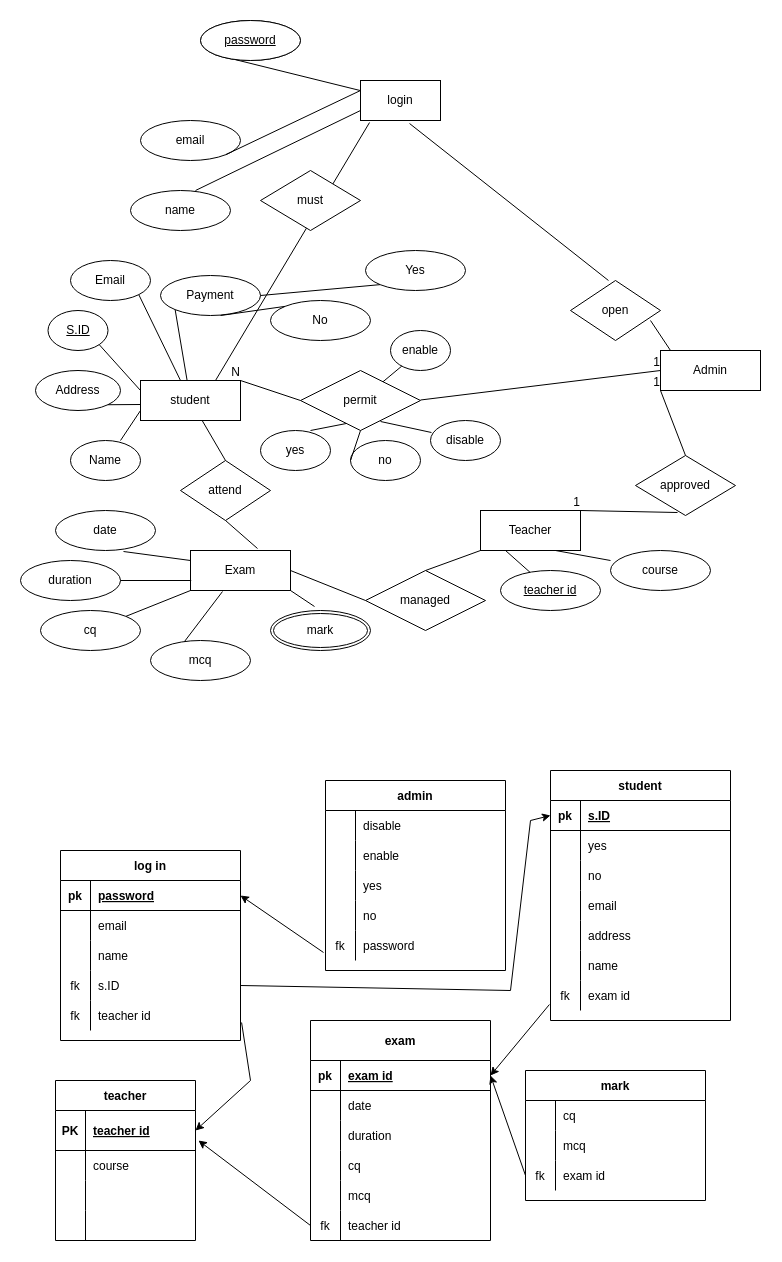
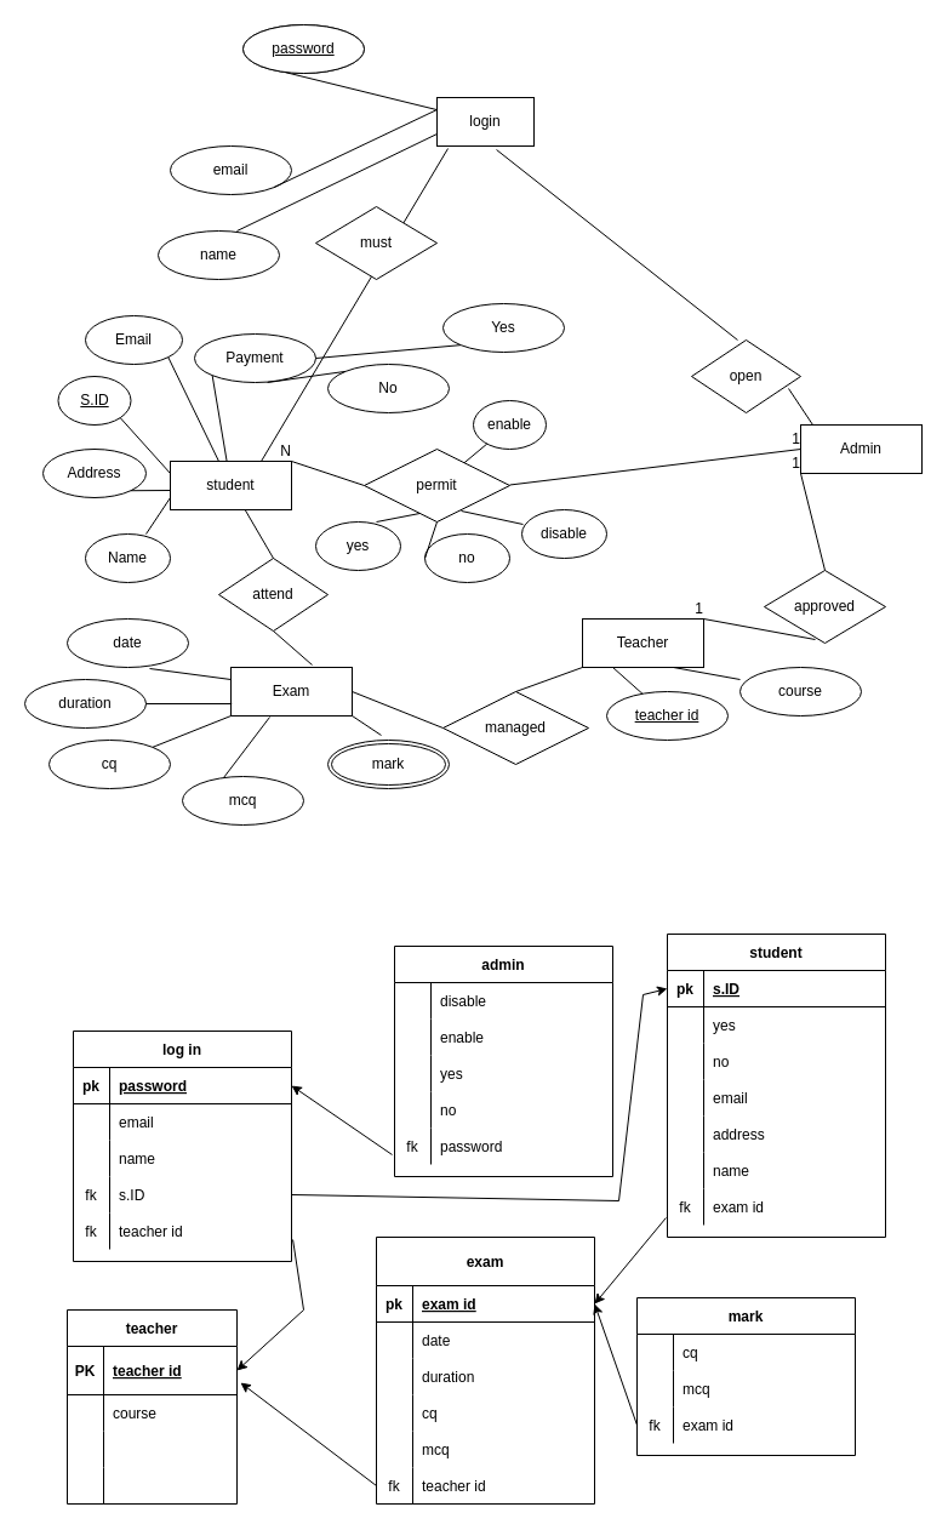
- <mxCell id="37" value="approved" style="shape=rhombus;perimeter=rhombusPerimeter;whiteSpace=wrap;html=1;align=center;" parent="1" vertex="1"><mxGeometry x="635" y="455" width="100" height="60" as="geometry" /></mxCell>
+ <mxCell id="37" value="approved" style="shape=rhombus;perimeter=rhombusPerimeter;whiteSpace=wrap;html=1;align=center;" parent="1" vertex="1"><mxGeometry x="630" y="470" width="100" height="60" as="geometry" /></mxCell>
